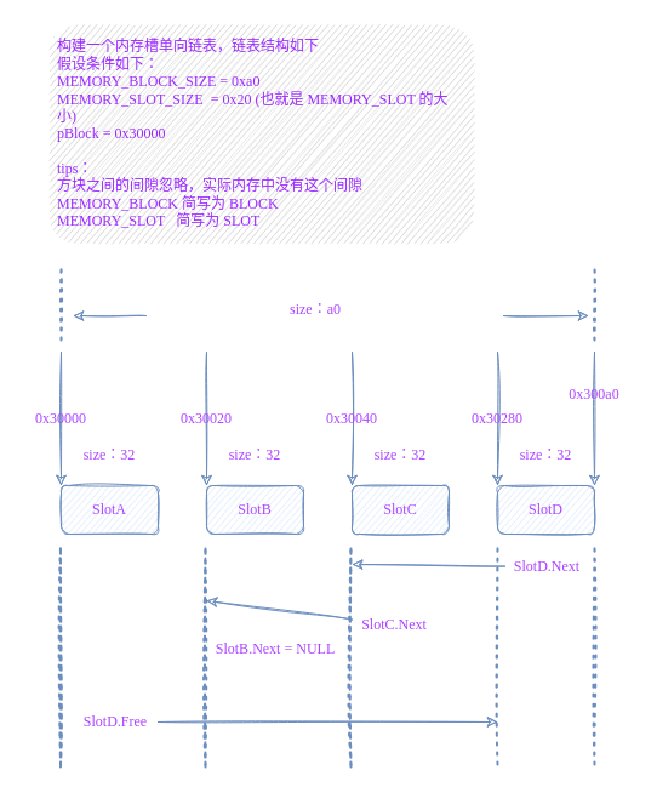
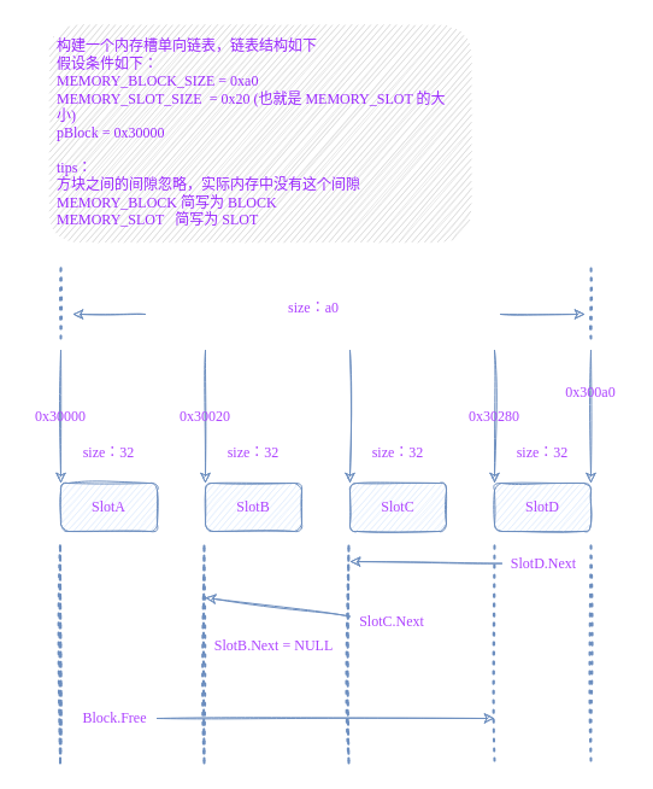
- <mxCell id="38" value="&lt;span style=&quot;text-align: left&quot;&gt;0x30040&lt;/span&gt;" style="text;html=1;strokeColor=none;fillColor=none;align=center;verticalAlign=middle;whiteSpace=wrap;rounded=1;sketch=1;fontFamily=Comic Sans MS;fontSize=12;shadow=0;fontColor=#AD42FF;" parent="1" vertex="1"><mxGeometry x="260" y="330" width="60" height="30" as="geometry" /></mxCell>
- <mxCell id="34" value="SlotD.Free" style="text;html=1;strokeColor=none;fillColor=none;align=center;verticalAlign=middle;whiteSpace=wrap;rounded=1;labelBackgroundColor=none;sketch=1;fontFamily=Comic Sans MS;fontSize=12;shadow=0;fontColor=#AD42FF;" parent="1" vertex="1"><mxGeometry x="60" y="580" width="70" height="30" as="geometry" /></mxCell>
+ <mxCell id="34" value="Block.Free" style="text;html=1;strokeColor=none;fillColor=none;align=center;verticalAlign=middle;whiteSpace=wrap;rounded=1;labelBackgroundColor=none;sketch=1;fontFamily=Comic Sans MS;fontSize=12;shadow=0;fontColor=#AD42FF;" parent="1" vertex="1"><mxGeometry x="60" y="580" width="70" height="30" as="geometry" /></mxCell>
